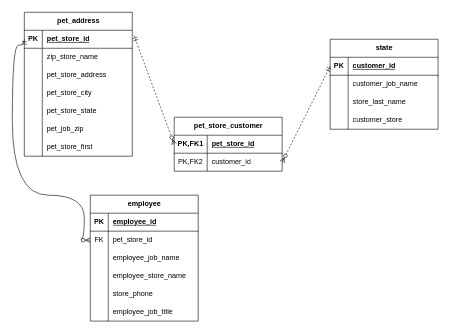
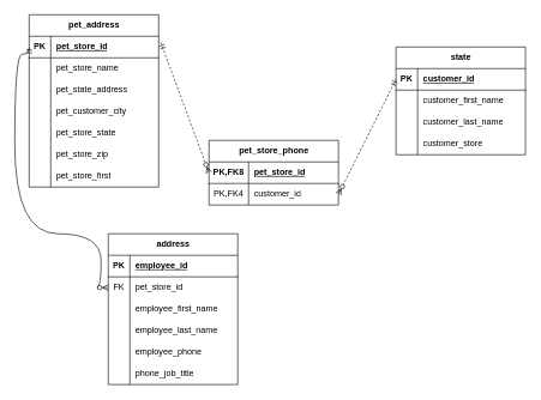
- <mxCell id="8" value="zip_store_name" style="shape=partialRectangle;connectable=0;fillColor=none;top=0;left=0;bottom=0;right=0;align=left;spacingLeft=6;overflow=hidden;whiteSpace=wrap;html=1;" vertex="1" parent="6"><mxGeometry x="30" width="150" height="30" as="geometry"><mxRectangle width="150" height="30" as="alternateBounds" /></mxGeometry></mxCell>
+ <mxCell id="8" value="pet_store_name" style="shape=partialRectangle;connectable=0;fillColor=none;top=0;left=0;bottom=0;right=0;align=left;spacingLeft=6;overflow=hidden;whiteSpace=wrap;html=1;" vertex="1" parent="6"><mxGeometry x="30" width="150" height="30" as="geometry"><mxRectangle width="150" height="30" as="alternateBounds" /></mxGeometry></mxCell>
- <mxCell id="11" value="pet_store_address" style="shape=partialRectangle;connectable=0;fillColor=none;top=0;left=0;bottom=0;right=0;align=left;spacingLeft=6;overflow=hidden;whiteSpace=wrap;html=1;" vertex="1" parent="9"><mxGeometry x="30" width="150" height="30" as="geometry"><mxRectangle width="150" height="30" as="alternateBounds" /></mxGeometry></mxCell>
+ <mxCell id="11" value="pet_state_address" style="shape=partialRectangle;connectable=0;fillColor=none;top=0;left=0;bottom=0;right=0;align=left;spacingLeft=6;overflow=hidden;whiteSpace=wrap;html=1;" vertex="1" parent="9"><mxGeometry x="30" width="150" height="30" as="geometry"><mxRectangle width="150" height="30" as="alternateBounds" /></mxGeometry></mxCell>
- <mxCell id="37" value="customer_job_name" style="shape=partialRectangle;connectable=0;fillColor=none;top=0;left=0;bottom=0;right=0;align=left;spacingLeft=6;overflow=hidden;whiteSpace=wrap;html=1;" vertex="1" parent="35"><mxGeometry x="30" width="150" height="30" as="geometry"><mxRectangle width="150" height="30" as="alternateBounds" /></mxGeometry></mxCell>
+ <mxCell id="37" value="customer_first_name" style="shape=partialRectangle;connectable=0;fillColor=none;top=0;left=0;bottom=0;right=0;align=left;spacingLeft=6;overflow=hidden;whiteSpace=wrap;html=1;" vertex="1" parent="35"><mxGeometry x="30" width="150" height="30" as="geometry"><mxRectangle width="150" height="30" as="alternateBounds" /></mxGeometry></mxCell>
- <mxCell id="14" value="pet_store_city" style="shape=partialRectangle;connectable=0;fillColor=none;top=0;left=0;bottom=0;right=0;align=left;spacingLeft=6;overflow=hidden;whiteSpace=wrap;html=1;" vertex="1" parent="12"><mxGeometry x="30" width="150" height="30" as="geometry"><mxRectangle width="150" height="30" as="alternateBounds" /></mxGeometry></mxCell>
+ <mxCell id="14" value="pet_customer_city" style="shape=partialRectangle;connectable=0;fillColor=none;top=0;left=0;bottom=0;right=0;align=left;spacingLeft=6;overflow=hidden;whiteSpace=wrap;html=1;" vertex="1" parent="12"><mxGeometry x="30" width="150" height="30" as="geometry"><mxRectangle width="150" height="30" as="alternateBounds" /></mxGeometry></mxCell>
- <mxCell id="40" value="store_last_name" style="shape=partialRectangle;connectable=0;fillColor=none;top=0;left=0;bottom=0;right=0;align=left;spacingLeft=6;overflow=hidden;whiteSpace=wrap;html=1;" vertex="1" parent="38"><mxGeometry x="30" width="150" height="30" as="geometry"><mxRectangle width="150" height="30" as="alternateBounds" /></mxGeometry></mxCell>
+ <mxCell id="40" value="customer_last_name" style="shape=partialRectangle;connectable=0;fillColor=none;top=0;left=0;bottom=0;right=0;align=left;spacingLeft=6;overflow=hidden;whiteSpace=wrap;html=1;" vertex="1" parent="38"><mxGeometry x="30" width="150" height="30" as="geometry"><mxRectangle width="150" height="30" as="alternateBounds" /></mxGeometry></mxCell>
- <mxCell id="24" value="pet_store_customer" style="shape=table;startSize=30;container=1;collapsible=1;childLayout=tableLayout;fixedRows=1;rowLines=0;fontStyle=1;align=center;resizeLast=1;html=1;" vertex="1" parent="1"><mxGeometry x="290" y="195" width="180" height="90" as="geometry" /></mxCell>
+ <mxCell id="24" value="pet_store_phone" style="shape=table;startSize=30;container=1;collapsible=1;childLayout=tableLayout;fixedRows=1;rowLines=0;fontStyle=1;align=center;resizeLast=1;html=1;" vertex="1" parent="1"><mxGeometry x="290" y="195" width="180" height="90" as="geometry" /></mxCell>
- <mxCell id="20" value="pet_job_zip" style="shape=partialRectangle;connectable=0;fillColor=none;top=0;left=0;bottom=0;right=0;align=left;spacingLeft=6;overflow=hidden;whiteSpace=wrap;html=1;" vertex="1" parent="18"><mxGeometry x="30" width="150" height="30" as="geometry"><mxRectangle width="150" height="30" as="alternateBounds" /></mxGeometry></mxCell>
+ <mxCell id="20" value="pet_store_zip" style="shape=partialRectangle;connectable=0;fillColor=none;top=0;left=0;bottom=0;right=0;align=left;spacingLeft=6;overflow=hidden;whiteSpace=wrap;html=1;" vertex="1" parent="18"><mxGeometry x="30" width="150" height="30" as="geometry"><mxRectangle width="150" height="30" as="alternateBounds" /></mxGeometry></mxCell>
- <mxCell id="26" value="PK,FK1" style="shape=partialRectangle;connectable=0;fillColor=none;top=0;left=0;bottom=0;right=0;fontStyle=1;overflow=hidden;whiteSpace=wrap;html=1;" vertex="1" parent="25"><mxGeometry width="55" height="30" as="geometry"><mxRectangle width="55" height="30" as="alternateBounds" /></mxGeometry></mxCell>
+ <mxCell id="26" value="PK,FK8" style="shape=partialRectangle;connectable=0;fillColor=none;top=0;left=0;bottom=0;right=0;fontStyle=1;overflow=hidden;whiteSpace=wrap;html=1;" vertex="1" parent="25"><mxGeometry width="55" height="30" as="geometry"><mxRectangle width="55" height="30" as="alternateBounds" /></mxGeometry></mxCell>
- <mxCell id="29" value="PK,FK2" style="shape=partialRectangle;connectable=0;fillColor=none;top=0;left=0;bottom=0;right=0;editable=1;overflow=hidden;whiteSpace=wrap;html=1;" vertex="1" parent="28"><mxGeometry width="55" height="30" as="geometry"><mxRectangle width="55" height="30" as="alternateBounds" /></mxGeometry></mxCell>
+ <mxCell id="29" value="PK,FK4" style="shape=partialRectangle;connectable=0;fillColor=none;top=0;left=0;bottom=0;right=0;editable=1;overflow=hidden;whiteSpace=wrap;html=1;" vertex="1" parent="28"><mxGeometry width="55" height="30" as="geometry"><mxRectangle width="55" height="30" as="alternateBounds" /></mxGeometry></mxCell>
- <mxCell id="46" value="employee" style="shape=table;startSize=30;container=1;collapsible=1;childLayout=tableLayout;fixedRows=1;rowLines=0;fontStyle=1;align=center;resizeLast=1;html=1;" vertex="1" parent="1"><mxGeometry x="150" y="325" width="180" height="210" as="geometry" /></mxCell>
+ <mxCell id="46" value="address" style="shape=table;startSize=30;container=1;collapsible=1;childLayout=tableLayout;fixedRows=1;rowLines=0;fontStyle=1;align=center;resizeLast=1;html=1;" vertex="1" parent="1"><mxGeometry x="150" y="325" width="180" height="210" as="geometry" /></mxCell>
- <mxCell id="55" value="employee_job_name" style="shape=partialRectangle;connectable=0;fillColor=none;top=0;left=0;bottom=0;right=0;align=left;spacingLeft=6;overflow=hidden;whiteSpace=wrap;html=1;" vertex="1" parent="53"><mxGeometry x="30" width="150" height="30" as="geometry"><mxRectangle width="150" height="30" as="alternateBounds" /></mxGeometry></mxCell>
+ <mxCell id="55" value="employee_first_name" style="shape=partialRectangle;connectable=0;fillColor=none;top=0;left=0;bottom=0;right=0;align=left;spacingLeft=6;overflow=hidden;whiteSpace=wrap;html=1;" vertex="1" parent="53"><mxGeometry x="30" width="150" height="30" as="geometry"><mxRectangle width="150" height="30" as="alternateBounds" /></mxGeometry></mxCell>
- <mxCell id="58" value="employee_store_name" style="shape=partialRectangle;connectable=0;fillColor=none;top=0;left=0;bottom=0;right=0;align=left;spacingLeft=6;overflow=hidden;whiteSpace=wrap;html=1;" vertex="1" parent="56"><mxGeometry x="30" width="150" height="30" as="geometry"><mxRectangle width="150" height="30" as="alternateBounds" /></mxGeometry></mxCell>
+ <mxCell id="58" value="employee_last_name" style="shape=partialRectangle;connectable=0;fillColor=none;top=0;left=0;bottom=0;right=0;align=left;spacingLeft=6;overflow=hidden;whiteSpace=wrap;html=1;" vertex="1" parent="56"><mxGeometry x="30" width="150" height="30" as="geometry"><mxRectangle width="150" height="30" as="alternateBounds" /></mxGeometry></mxCell>
- <mxCell id="61" value="store_phone" style="shape=partialRectangle;connectable=0;fillColor=none;top=0;left=0;bottom=0;right=0;align=left;spacingLeft=6;overflow=hidden;whiteSpace=wrap;html=1;" vertex="1" parent="59"><mxGeometry x="30" width="150" height="30" as="geometry"><mxRectangle width="150" height="30" as="alternateBounds" /></mxGeometry></mxCell>
+ <mxCell id="61" value="employee_phone" style="shape=partialRectangle;connectable=0;fillColor=none;top=0;left=0;bottom=0;right=0;align=left;spacingLeft=6;overflow=hidden;whiteSpace=wrap;html=1;" vertex="1" parent="59"><mxGeometry x="30" width="150" height="30" as="geometry"><mxRectangle width="150" height="30" as="alternateBounds" /></mxGeometry></mxCell>
- <mxCell id="64" value="employee_job_title" style="shape=partialRectangle;connectable=0;fillColor=none;top=0;left=0;bottom=0;right=0;align=left;spacingLeft=6;overflow=hidden;whiteSpace=wrap;html=1;" vertex="1" parent="62"><mxGeometry x="30" width="150" height="30" as="geometry"><mxRectangle width="150" height="30" as="alternateBounds" /></mxGeometry></mxCell>
+ <mxCell id="64" value="phone_job_title" style="shape=partialRectangle;connectable=0;fillColor=none;top=0;left=0;bottom=0;right=0;align=left;spacingLeft=6;overflow=hidden;whiteSpace=wrap;html=1;" vertex="1" parent="62"><mxGeometry x="30" width="150" height="30" as="geometry"><mxRectangle width="150" height="30" as="alternateBounds" /></mxGeometry></mxCell>
